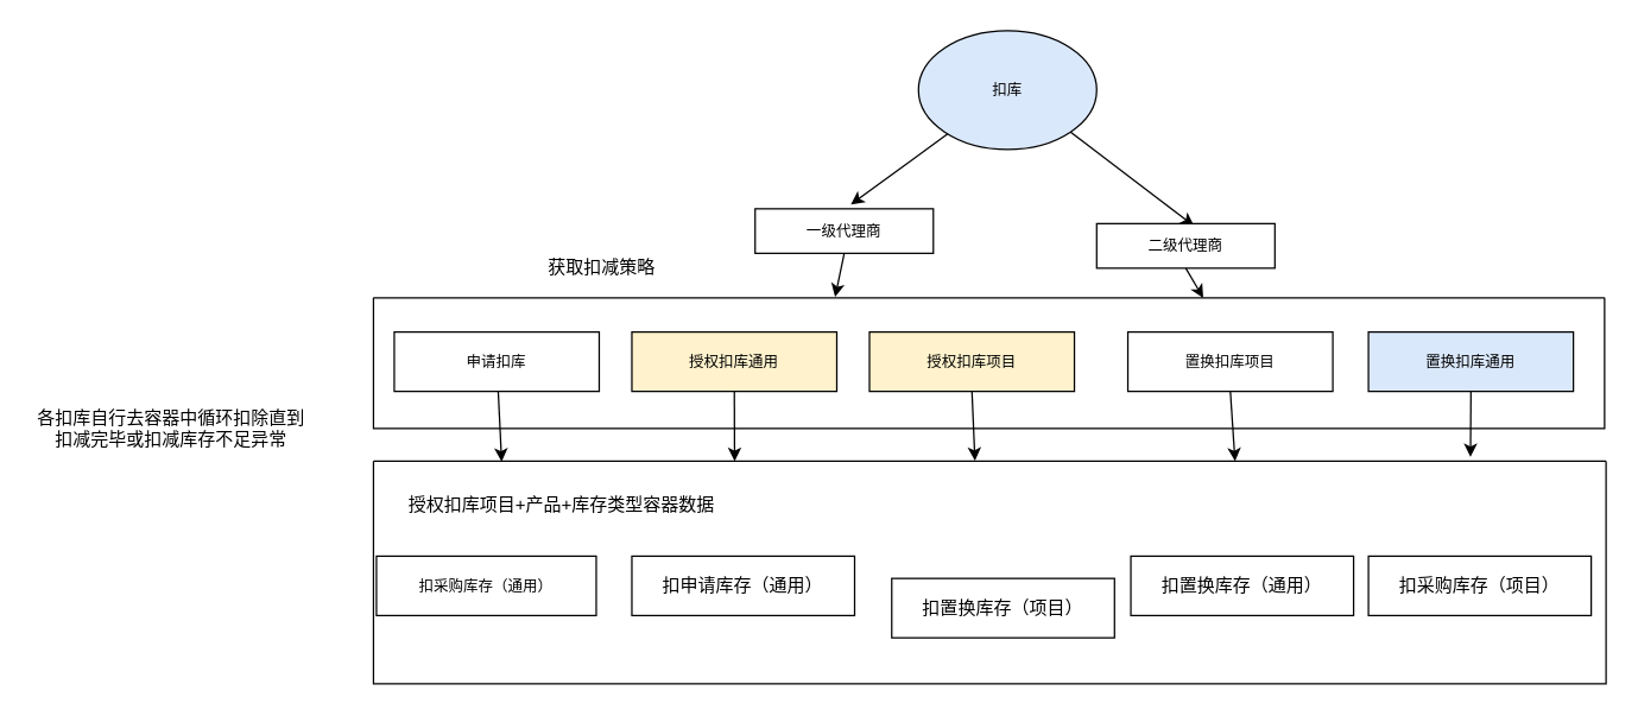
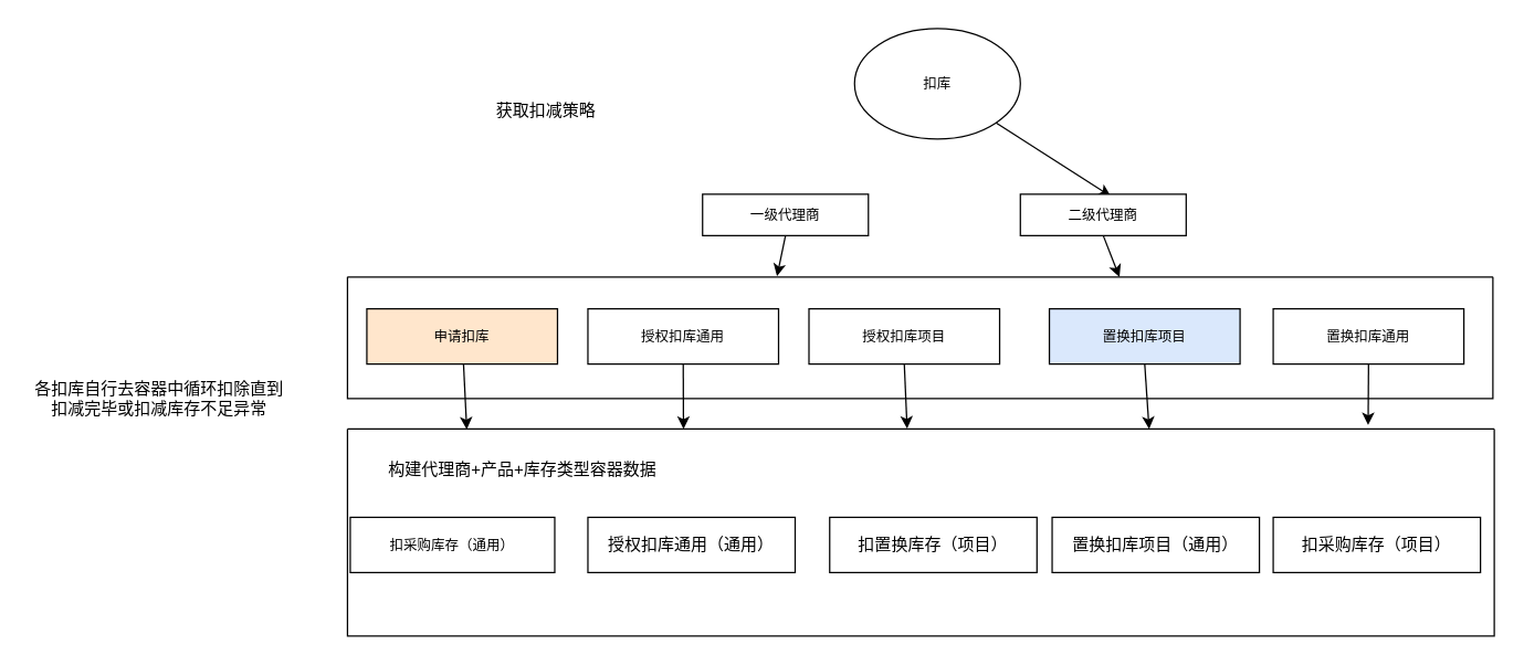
- <mxCell id="6" value="扣库" style="ellipse;whiteSpace=wrap;html=1;fontSize=10;fillColor=#dae8fc;" vertex="1" parent="1"><mxGeometry x="618" y="20" width="120" height="80" as="geometry" /></mxCell>
+ <mxCell id="6" value="扣库" style="ellipse;whiteSpace=wrap;html=1;fontSize=10;" vertex="1" parent="1"><mxGeometry x="618" y="20" width="120" height="80" as="geometry" /></mxCell>
- <mxCell id="4" style="rounded=0;orthogonalLoop=1;jettySize=auto;html=1;entryX=0.537;entryY=-0.095;entryDx=0;entryDy=0;entryPerimeter=0;fontSize=10;" edge="1" parent="1" source="6" target="8"><mxGeometry relative="1" as="geometry" /></mxCell>
- <mxCell id="10" value="二级代理商" style="rounded=0;whiteSpace=wrap;html=1;fontSize=10;" vertex="1" parent="1"><mxGeometry x="738" y="150" width="120" height="30" as="geometry" /></mxCell>
+ <mxCell id="10" value="二级代理商" style="rounded=0;whiteSpace=wrap;html=1;fontSize=10;" vertex="1" parent="1"><mxGeometry x="738" y="140" width="120" height="30" as="geometry" /></mxCell>
- <mxCell id="28" value="获取扣减策略" style="text;html=1;strokeColor=none;fillColor=none;align=center;verticalAlign=middle;whiteSpace=wrap;rounded=0;" vertex="1" parent="1"><mxGeometry x="360" y="170" width="90" height="20" as="geometry" /></mxCell>
+ <mxCell id="28" value="获取扣减策略" style="text;html=1;strokeColor=none;fillColor=none;align=center;verticalAlign=middle;whiteSpace=wrap;rounded=0;" vertex="1" parent="1"><mxGeometry x="350" y="70" width="90" height="20" as="geometry" /></mxCell>
- <mxCell id="16" value="申请扣库" style="rounded=0;whiteSpace=wrap;html=1;fontSize=10;" vertex="1" parent="1"><mxGeometry x="265" y="223" width="138" height="40" as="geometry" /></mxCell>
+ <mxCell id="16" value="申请扣库" style="rounded=0;whiteSpace=wrap;html=1;fontSize=10;fillColor=#ffe6cc;" vertex="1" parent="1"><mxGeometry x="265" y="223" width="138" height="40" as="geometry" /></mxCell>
- <mxCell id="12" value="授权扣库通用" style="rounded=0;whiteSpace=wrap;html=1;fontSize=10;fillColor=#fff2cc;" vertex="1" parent="1"><mxGeometry x="425" y="223" width="138" height="40" as="geometry" /></mxCell>
+ <mxCell id="12" value="授权扣库通用" style="rounded=0;whiteSpace=wrap;html=1;fontSize=10;" vertex="1" parent="1"><mxGeometry x="425" y="223" width="138" height="40" as="geometry" /></mxCell>
- <mxCell id="18" value="授权扣库项目" style="rounded=0;whiteSpace=wrap;html=1;fontSize=10;fillColor=#fff2cc;" vertex="1" parent="1"><mxGeometry x="585" y="223" width="138" height="40" as="geometry" /></mxCell>
+ <mxCell id="18" value="授权扣库项目" style="rounded=0;whiteSpace=wrap;html=1;fontSize=10;" vertex="1" parent="1"><mxGeometry x="585" y="223" width="138" height="40" as="geometry" /></mxCell>
- <mxCell id="20" value="置换扣库项目" style="rounded=0;whiteSpace=wrap;html=1;fontSize=10;" vertex="1" parent="1"><mxGeometry x="759" y="223" width="138" height="40" as="geometry" /></mxCell>
+ <mxCell id="20" value="置换扣库项目" style="rounded=0;whiteSpace=wrap;html=1;fontSize=10;fillColor=#dae8fc;" vertex="1" parent="1"><mxGeometry x="759" y="223" width="138" height="40" as="geometry" /></mxCell>
- <mxCell id="14" value="置换扣库通用" style="rounded=0;whiteSpace=wrap;html=1;fontSize=10;fillColor=#dae8fc;" vertex="1" parent="1"><mxGeometry x="921" y="223" width="138" height="40" as="geometry" /></mxCell>
+ <mxCell id="14" value="置换扣库通用" style="rounded=0;whiteSpace=wrap;html=1;fontSize=10;" vertex="1" parent="1"><mxGeometry x="921" y="223" width="138" height="40" as="geometry" /></mxCell>
- <mxCell id="25" value="授权扣库项目+产品+库存类型容器数据" style="text;html=1;strokeColor=none;fillColor=none;align=center;verticalAlign=middle;whiteSpace=wrap;rounded=0;" vertex="1" parent="24"><mxGeometry x="12" y="20" width="230" height="20" as="geometry" /></mxCell>
+ <mxCell id="25" value="构建代理商+产品+库存类型容器数据" style="text;html=1;strokeColor=none;fillColor=none;align=center;verticalAlign=middle;whiteSpace=wrap;rounded=0;" vertex="1" parent="24"><mxGeometry x="12" y="20" width="230" height="20" as="geometry" /></mxCell>
- <mxCell id="3" value="扣申请库存（通用）" style="rounded=0;whiteSpace=wrap;html=1;" vertex="1" parent="1"><mxGeometry x="425" y="374" width="150" height="40" as="geometry" /></mxCell>
+ <mxCell id="3" value="授权扣库通用（通用）" style="rounded=0;whiteSpace=wrap;html=1;" vertex="1" parent="1"><mxGeometry x="425" y="374" width="150" height="40" as="geometry" /></mxCell>
- <mxCell id="22" value="扣置换库存（通用）" style="rounded=0;whiteSpace=wrap;html=1;" vertex="1" parent="1"><mxGeometry x="761" y="374" width="150" height="40" as="geometry" /></mxCell>
+ <mxCell id="22" value="置换扣库项目（通用）" style="rounded=0;whiteSpace=wrap;html=1;" vertex="1" parent="1"><mxGeometry x="761" y="374" width="150" height="40" as="geometry" /></mxCell>
- <mxCell id="23" value="扣置换库存（项目）" style="rounded=0;whiteSpace=wrap;html=1;" vertex="1" parent="1"><mxGeometry x="600" y="389" width="150" height="40" as="geometry" /></mxCell>
+ <mxCell id="23" value="扣置换库存（项目）" style="rounded=0;whiteSpace=wrap;html=1;" vertex="1" parent="1"><mxGeometry x="600" y="374" width="150" height="40" as="geometry" /></mxCell>
